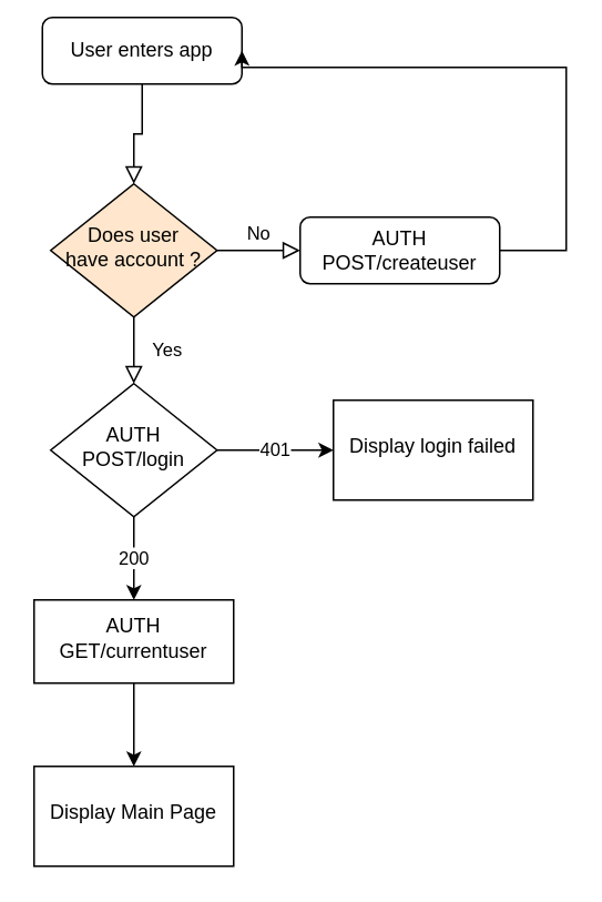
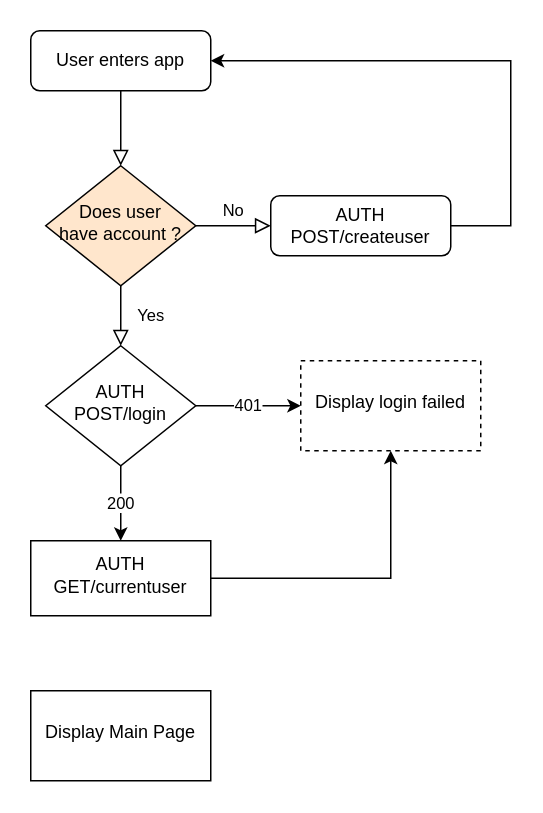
- <mxCell id="3" value="User enters app" style="rounded=1;whiteSpace=wrap;html=1;fontSize=12;glass=0;strokeWidth=1;shadow=0;" parent="1" vertex="1"><mxGeometry x="25" y="10" width="120" height="40" as="geometry" /></mxCell>
+ <mxCell id="3" value="User enters app" style="rounded=1;whiteSpace=wrap;html=1;fontSize=12;glass=0;strokeWidth=1;shadow=0;" parent="1" vertex="1"><mxGeometry x="20" y="20" width="120" height="40" as="geometry" /></mxCell>
- <mxCell id="14" value="&lt;div&gt;Display login failed&lt;/div&gt;" style="whiteSpace=wrap;html=1;shadow=0;strokeWidth=1;spacing=6;spacingTop=-4;" parent="1" vertex="1"><mxGeometry x="200" y="240" width="120" height="60" as="geometry" /></mxCell>
+ <mxCell id="14" value="&lt;div&gt;Display login failed&lt;/div&gt;" style="whiteSpace=wrap;html=1;shadow=0;strokeWidth=1;spacing=6;spacingTop=-4;dashed=1;" parent="1" vertex="1"><mxGeometry x="200" y="240" width="120" height="60" as="geometry" /></mxCell>
- <mxCell id="12" value="" style="edgeStyle=orthogonalEdgeStyle;rounded=0;orthogonalLoop=1;jettySize=auto;html=1;" parent="1" source="13" target="15" edge="1"><mxGeometry relative="1" as="geometry" /></mxCell>
+ <mxCell id="12" value="" style="edgeStyle=orthogonalEdgeStyle;rounded=0;orthogonalLoop=1;jettySize=auto;html=1;" parent="1" source="13" target="14" edge="1"><mxGeometry relative="1" as="geometry" /></mxCell>
